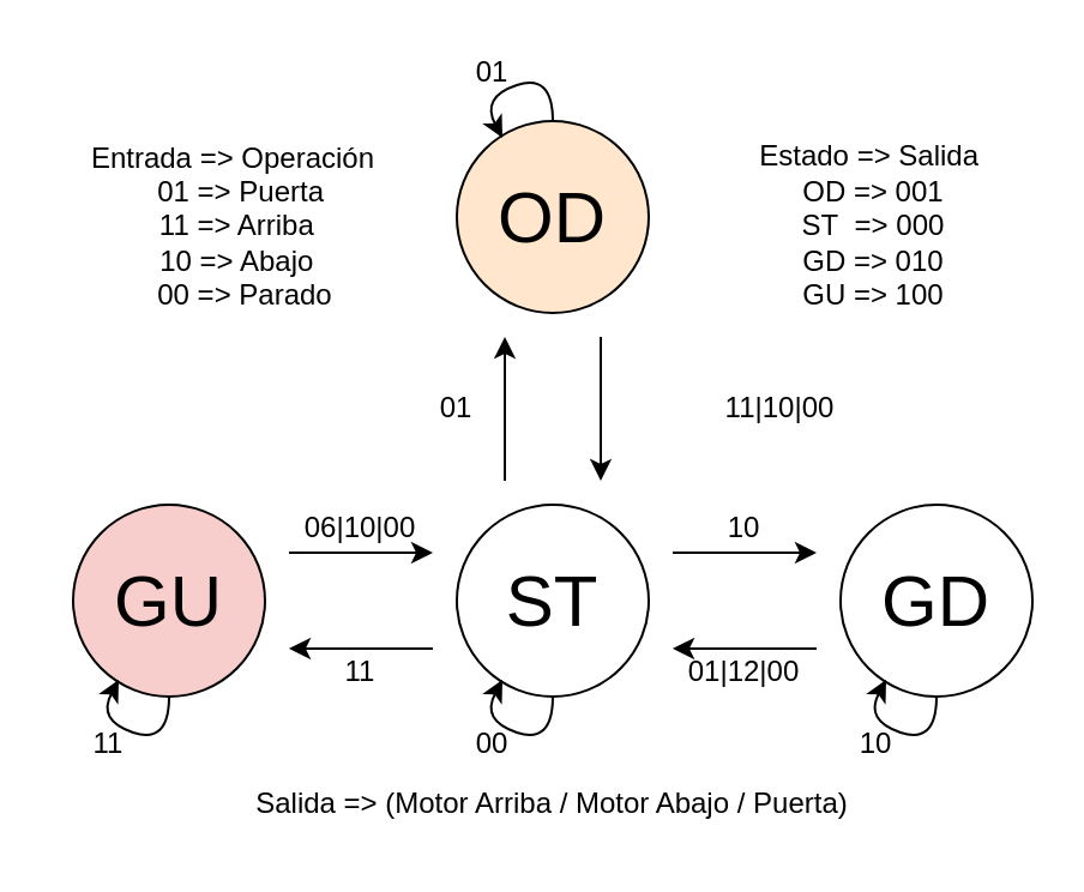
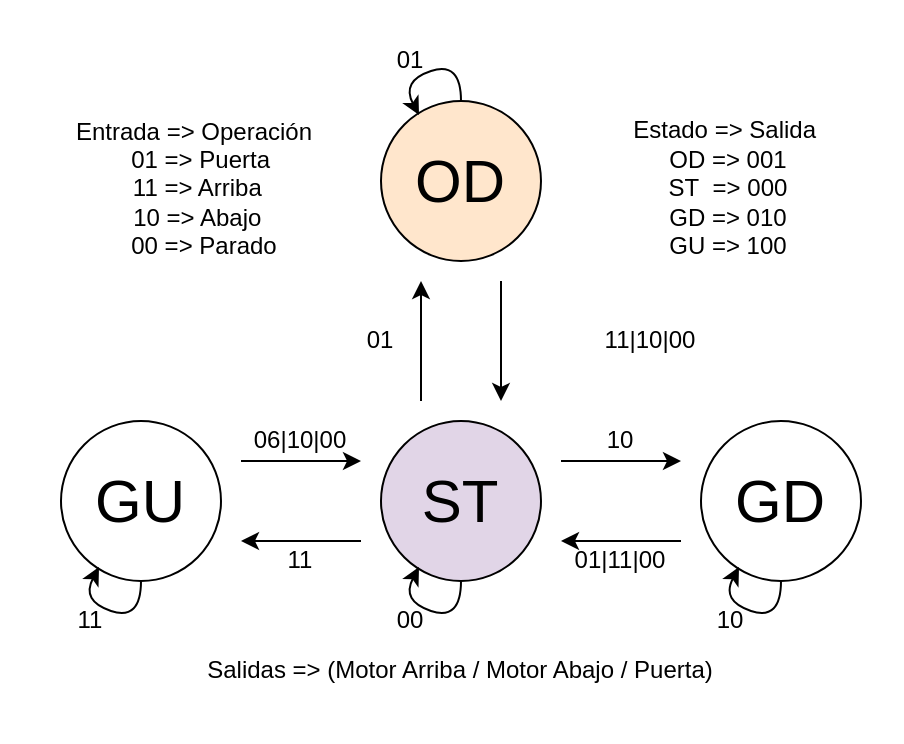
- <mxCell id="4" value="&lt;font style=&quot;font-size: 30px;&quot;&gt;GU&lt;/font&gt;" style="ellipse;whiteSpace=wrap;html=1;aspect=fixed;fillColor=#f8cecc;" vertex="1" parent="1"><mxGeometry x="30" y="210" width="80" height="80" as="geometry" /></mxCell>
+ <mxCell id="4" value="&lt;font style=&quot;font-size: 30px;&quot;&gt;GU&lt;/font&gt;" style="ellipse;whiteSpace=wrap;html=1;aspect=fixed;" vertex="1" parent="1"><mxGeometry x="30" y="210" width="80" height="80" as="geometry" /></mxCell>
- <mxCell id="2" value="&lt;font style=&quot;font-size: 30px;&quot;&gt;ST&lt;/font&gt;" style="ellipse;whiteSpace=wrap;html=1;aspect=fixed;" vertex="1" parent="1"><mxGeometry x="190" y="210" width="80" height="80" as="geometry" /></mxCell>
+ <mxCell id="2" value="&lt;font style=&quot;font-size: 30px;&quot;&gt;ST&lt;/font&gt;" style="ellipse;whiteSpace=wrap;html=1;aspect=fixed;fillColor=#e1d5e7;" vertex="1" parent="1"><mxGeometry x="190" y="210" width="80" height="80" as="geometry" /></mxCell>
- <mxCell id="21" value="01|12|00" style="text;html=1;align=center;verticalAlign=middle;whiteSpace=wrap;rounded=0;" vertex="1" parent="1"><mxGeometry x="280" y="270" width="60" height="20" as="geometry" /></mxCell>
+ <mxCell id="21" value="01|11|00" style="text;html=1;align=center;verticalAlign=middle;whiteSpace=wrap;rounded=0;" vertex="1" parent="1"><mxGeometry x="280" y="270" width="60" height="20" as="geometry" /></mxCell>
- <mxCell id="28" value="Salida =&amp;gt; (Motor Arriba / Motor Abajo / Puerta)" style="text;html=1;align=center;verticalAlign=middle;whiteSpace=wrap;rounded=0;" vertex="1" parent="1"><mxGeometry x="90" y="320" width="280" height="30" as="geometry" /></mxCell>
+ <mxCell id="28" value="Salidas =&amp;gt; (Motor Arriba / Motor Abajo / Puerta)" style="text;html=1;align=center;verticalAlign=middle;whiteSpace=wrap;rounded=0;" vertex="1" parent="1"><mxGeometry x="90" y="320" width="280" height="30" as="geometry" /></mxCell>
